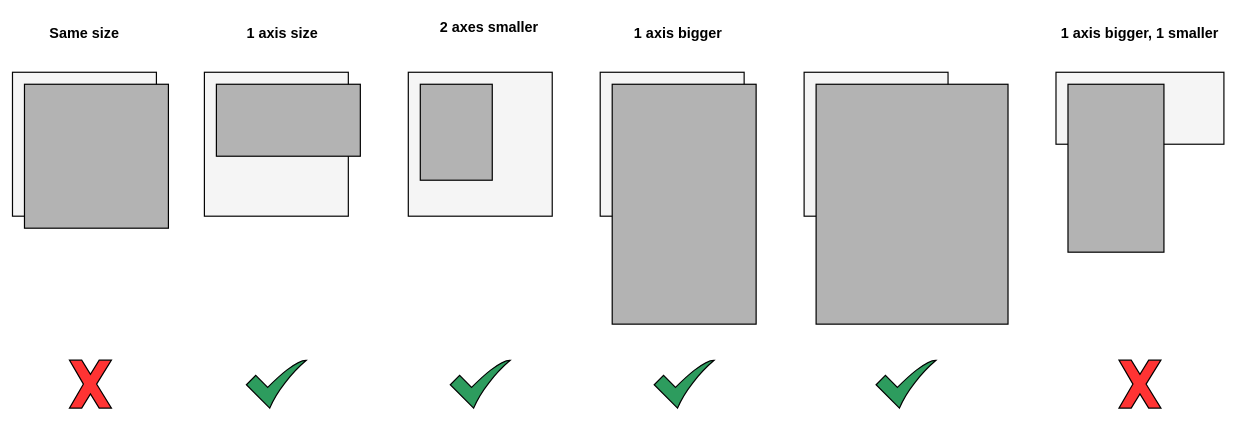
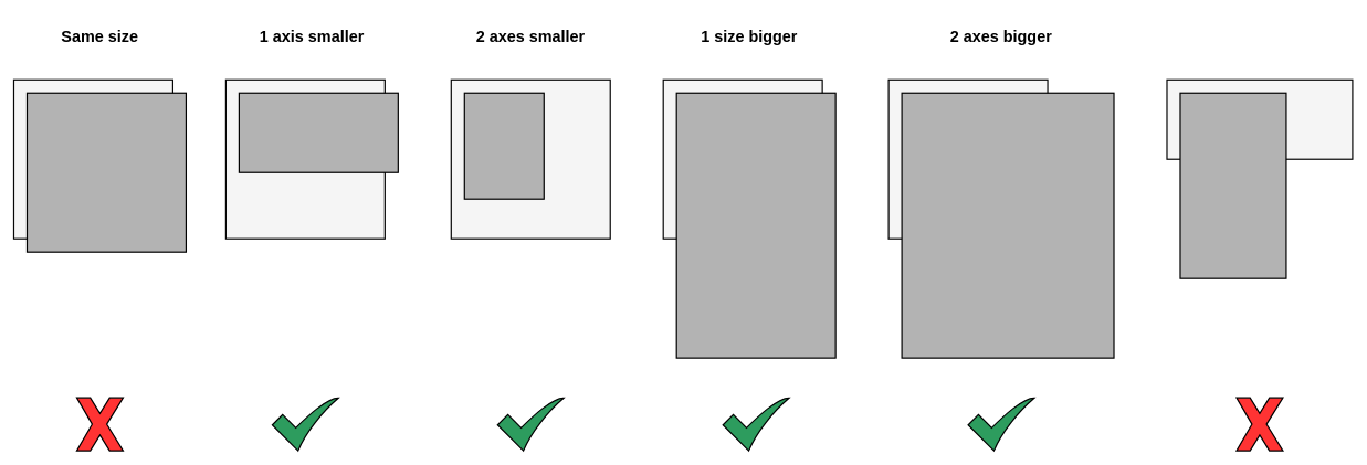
- <mxCell id="16" value="2 axes smaller" style="text;html=1;align=center;verticalAlign=middle;whiteSpace=wrap;rounded=0;fontSize=24;fontStyle=1" vertex="1" parent="1"><mxGeometry x="695" y="10" width="240" height="70" as="geometry" /></mxCell>
+ <mxCell id="16" value="2 axes smaller" style="text;html=1;align=center;verticalAlign=middle;whiteSpace=wrap;rounded=0;fontSize=24;fontStyle=1" vertex="1" parent="1"><mxGeometry x="680" y="20" width="240" height="70" as="geometry" /></mxCell>
- <mxCell id="14" value="Same size" style="text;html=1;align=center;verticalAlign=middle;whiteSpace=wrap;rounded=0;fontSize=24;fontStyle=1" vertex="1" parent="1"><mxGeometry x="10" y="20" width="260" height="70" as="geometry" /></mxCell>
+ <mxCell id="14" value="Same size" style="text;html=1;align=center;verticalAlign=middle;whiteSpace=wrap;rounded=0;fontSize=24;fontStyle=1" vertex="1" parent="1"><mxGeometry x="20" y="20" width="260" height="70" as="geometry" /></mxCell>
- <mxCell id="15" value="1 axis size" style="text;html=1;align=center;verticalAlign=middle;whiteSpace=wrap;rounded=0;fontSize=24;fontStyle=1" vertex="1" parent="1"><mxGeometry x="340" y="20" width="260" height="70" as="geometry" /></mxCell>
+ <mxCell id="15" value="1 axis smaller" style="text;html=1;align=center;verticalAlign=middle;whiteSpace=wrap;rounded=0;fontSize=24;fontStyle=1" vertex="1" parent="1"><mxGeometry x="340" y="20" width="260" height="70" as="geometry" /></mxCell>
- <mxCell id="17" value="1 axis bigger" style="text;html=1;align=center;verticalAlign=middle;whiteSpace=wrap;rounded=0;fontSize=24;fontStyle=1" vertex="1" parent="1"><mxGeometry x="1000" y="20" width="260" height="70" as="geometry" /></mxCell>
+ <mxCell id="17" value="1 size bigger" style="text;html=1;align=center;verticalAlign=middle;whiteSpace=wrap;rounded=0;fontSize=24;fontStyle=1" vertex="1" parent="1"><mxGeometry x="1000" y="20" width="260" height="70" as="geometry" /></mxCell>
+ <mxCell id="18" value="2 axes bigger" style="text;html=1;align=center;verticalAlign=middle;whiteSpace=wrap;rounded=0;fontSize=24;fontStyle=1" vertex="1" parent="1"><mxGeometry x="1340" y="20" width="340" height="70" as="geometry" /></mxCell>
- <mxCell id="19" value="1 axis bigger, 1 smaller" style="text;html=1;align=center;verticalAlign=middle;whiteSpace=wrap;rounded=0;fontSize=24;fontStyle=1" vertex="1" parent="1"><mxGeometry x="1760" y="20" width="280" height="70" as="geometry" /></mxCell>
